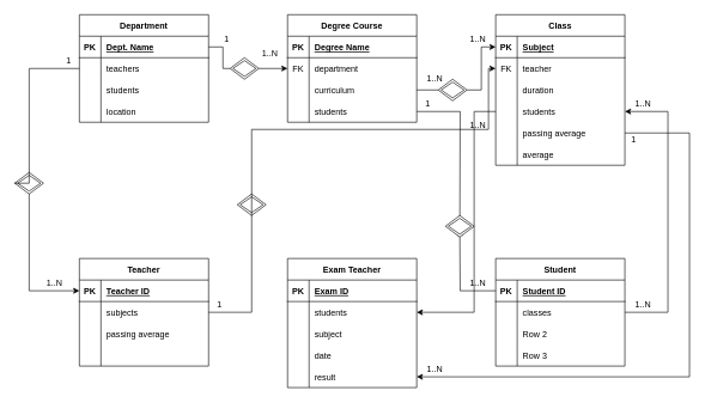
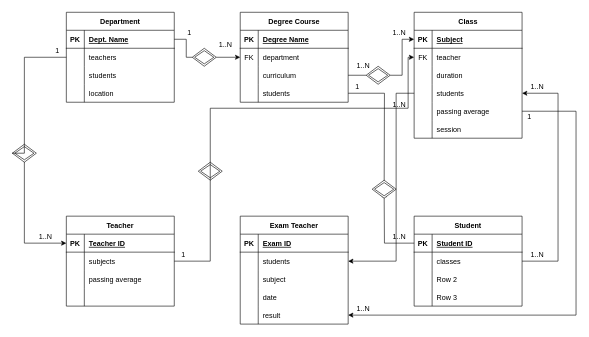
- <mxCell id="46" value="average" style="shape=partialRectangle;connectable=0;fillColor=none;top=0;left=0;bottom=0;right=0;align=left;spacingLeft=6;overflow=hidden;" vertex="1" parent="44"><mxGeometry x="30" width="150" height="30" as="geometry"><mxRectangle width="150" height="30" as="alternateBounds" /></mxGeometry></mxCell>
+ <mxCell id="46" value="session" style="shape=partialRectangle;connectable=0;fillColor=none;top=0;left=0;bottom=0;right=0;align=left;spacingLeft=6;overflow=hidden;" vertex="1" parent="44"><mxGeometry x="30" width="150" height="30" as="geometry"><mxRectangle width="150" height="30" as="alternateBounds" /></mxGeometry></mxCell>
